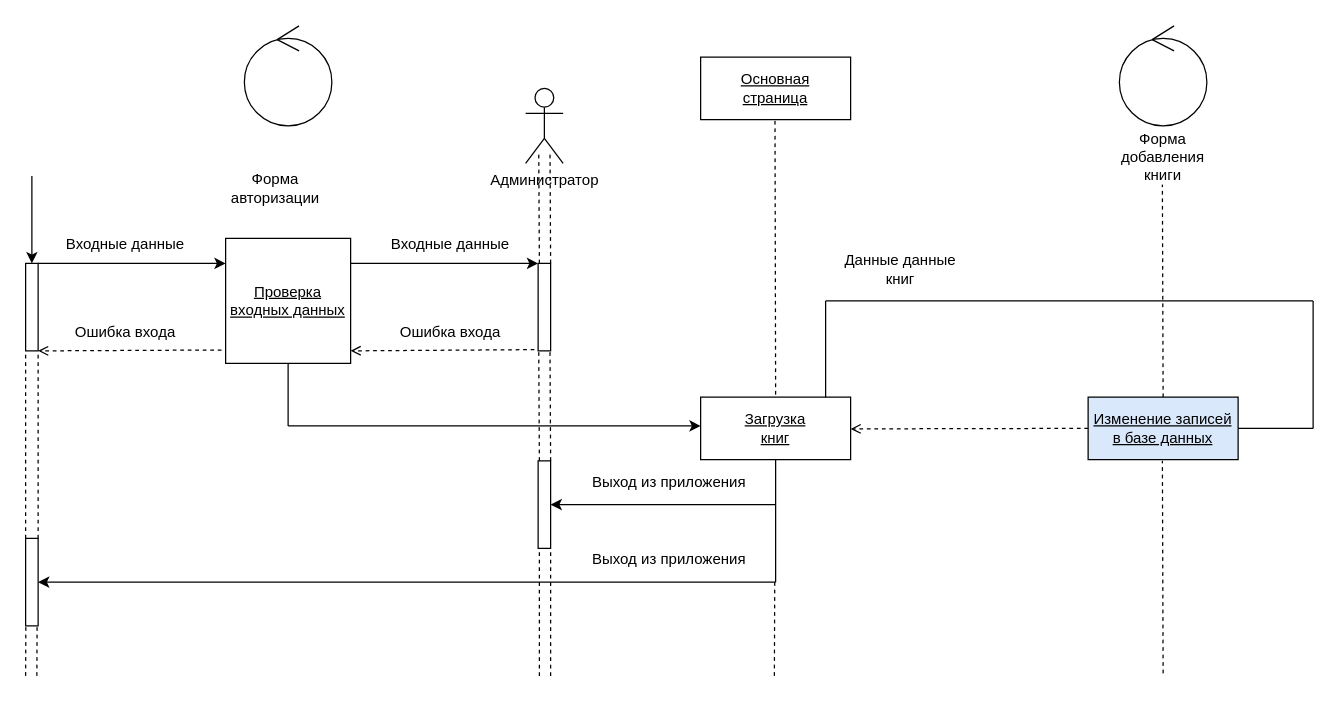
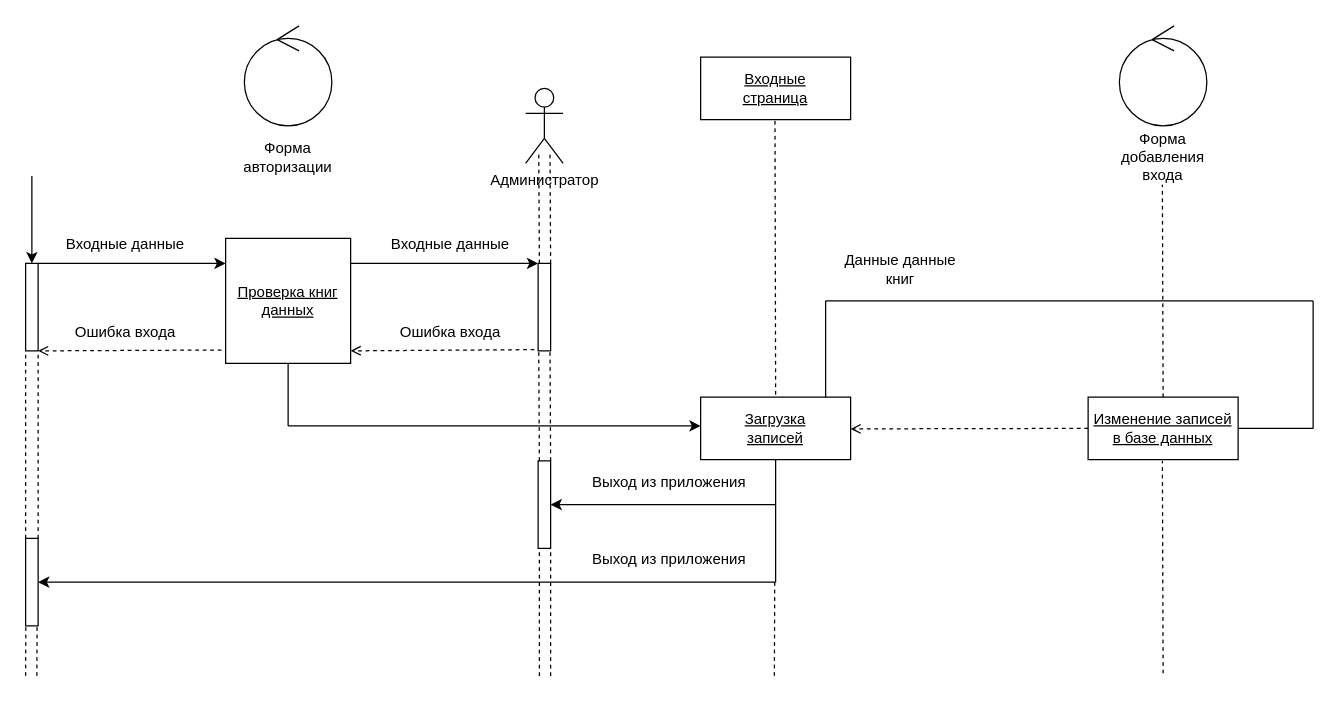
- <mxCell id="23" value="&lt;u&gt;Основная &lt;br&gt;страница&lt;/u&gt;" style="rounded=0;whiteSpace=wrap;html=1;" vertex="1" parent="1"><mxGeometry x="560" y="45" width="120" height="50" as="geometry" /></mxCell>
+ <mxCell id="23" value="&lt;u&gt;Входные &lt;br&gt;страница&lt;/u&gt;" style="rounded=0;whiteSpace=wrap;html=1;" vertex="1" parent="1"><mxGeometry x="560" y="45" width="120" height="50" as="geometry" /></mxCell>
- <mxCell id="37" value="Форма добавления книги" style="text;html=1;strokeColor=none;fillColor=none;align=center;verticalAlign=middle;whiteSpace=wrap;rounded=0;" vertex="1" parent="1"><mxGeometry x="900" y="110" width="60" height="30" as="geometry" /></mxCell>
+ <mxCell id="37" value="Форма добавления входа" style="text;html=1;strokeColor=none;fillColor=none;align=center;verticalAlign=middle;whiteSpace=wrap;rounded=0;" vertex="1" parent="1"><mxGeometry x="900" y="110" width="60" height="30" as="geometry" /></mxCell>
- <mxCell id="12" value="Форма авторизации" style="text;html=1;strokeColor=none;fillColor=none;align=center;verticalAlign=middle;whiteSpace=wrap;rounded=0;" vertex="1" parent="1"><mxGeometry x="190" y="135" width="60" height="30" as="geometry" /></mxCell>
+ <mxCell id="12" value="Форма авторизации" style="text;html=1;strokeColor=none;fillColor=none;align=center;verticalAlign=middle;whiteSpace=wrap;rounded=0;" vertex="1" parent="1"><mxGeometry x="200" y="110" width="60" height="30" as="geometry" /></mxCell>
- <mxCell id="8" value="&lt;u&gt;Проверка входных данных&lt;/u&gt;" style="whiteSpace=wrap;html=1;aspect=fixed;" vertex="1" parent="1"><mxGeometry x="180" y="190" width="100" height="100" as="geometry" /></mxCell>
+ <mxCell id="8" value="&lt;u&gt;Проверка книг данных&lt;/u&gt;" style="whiteSpace=wrap;html=1;aspect=fixed;" vertex="1" parent="1"><mxGeometry x="180" y="190" width="100" height="100" as="geometry" /></mxCell>
- <mxCell id="25" value="&lt;u&gt;Загрузка&lt;br&gt;книг&lt;/u&gt;" style="rounded=0;whiteSpace=wrap;html=1;" vertex="1" parent="1"><mxGeometry x="560" y="317" width="120" height="50" as="geometry" /></mxCell>
+ <mxCell id="25" value="&lt;u&gt;Загрузка&lt;br&gt;записей&lt;/u&gt;" style="rounded=0;whiteSpace=wrap;html=1;" vertex="1" parent="1"><mxGeometry x="560" y="317" width="120" height="50" as="geometry" /></mxCell>
- <mxCell id="34" value="&lt;u&gt;Изменение записей в базе данных&lt;/u&gt;" style="rounded=0;whiteSpace=wrap;html=1;fillColor=#dae8fc;" vertex="1" parent="1"><mxGeometry x="870" y="317" width="120" height="50" as="geometry" /></mxCell>
+ <mxCell id="34" value="&lt;u&gt;Изменение записей в базе данных&lt;/u&gt;" style="rounded=0;whiteSpace=wrap;html=1;" vertex="1" parent="1"><mxGeometry x="870" y="317" width="120" height="50" as="geometry" /></mxCell>
